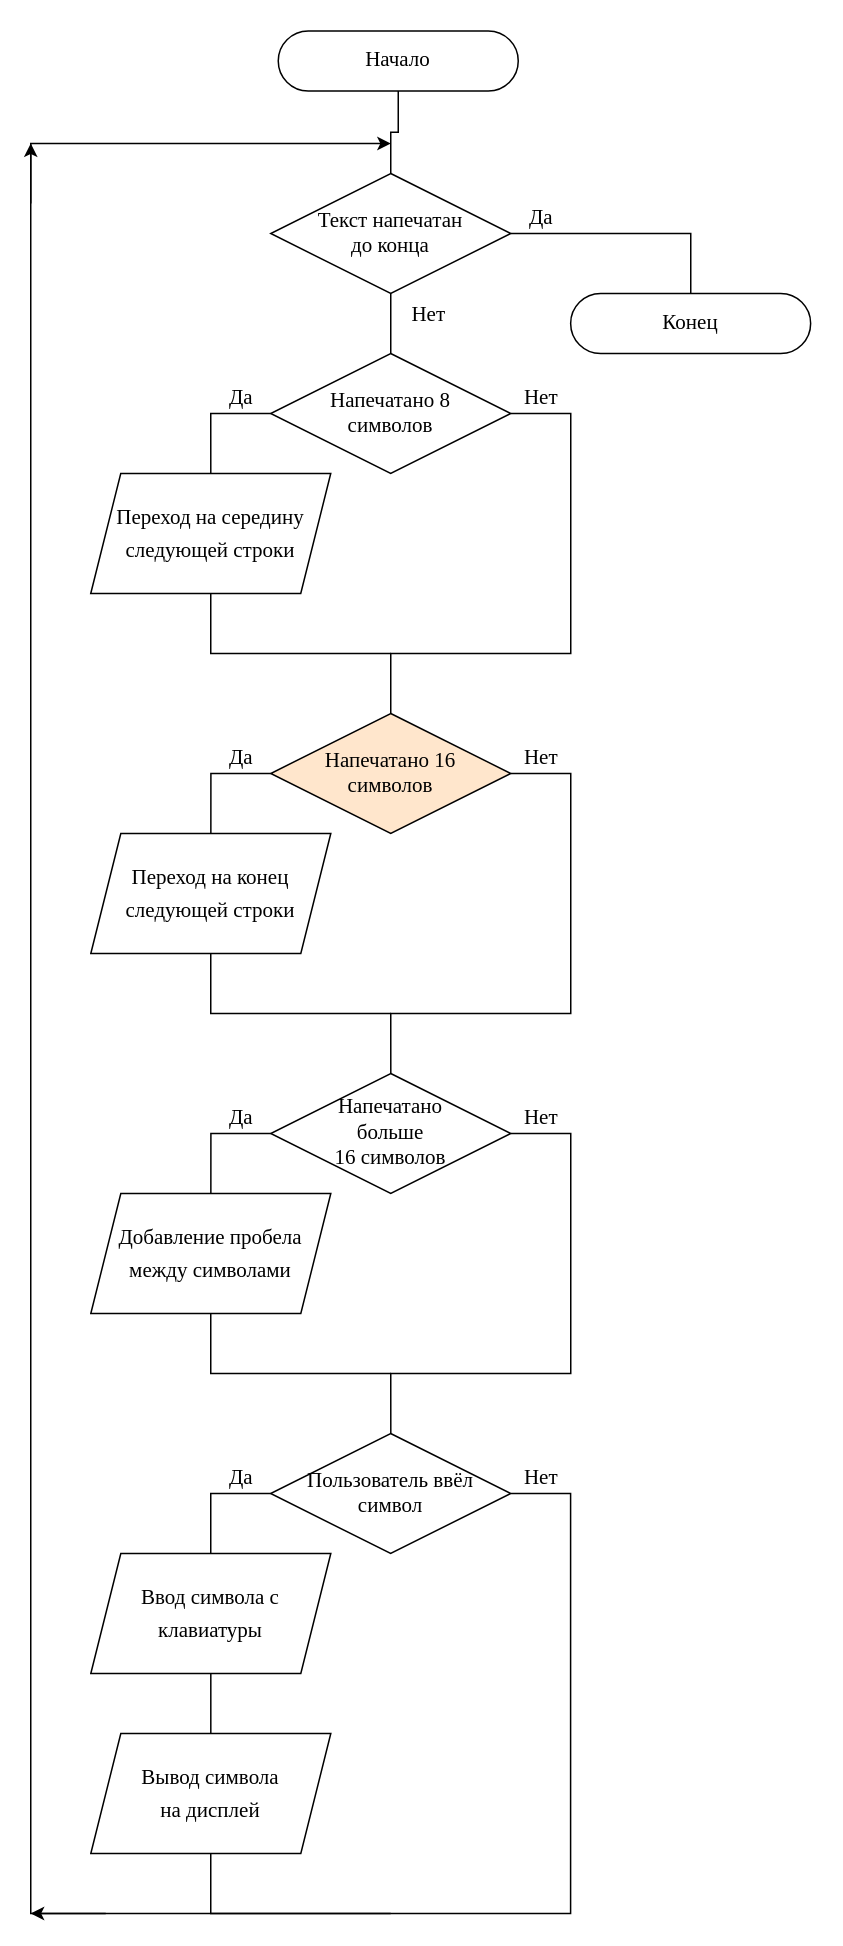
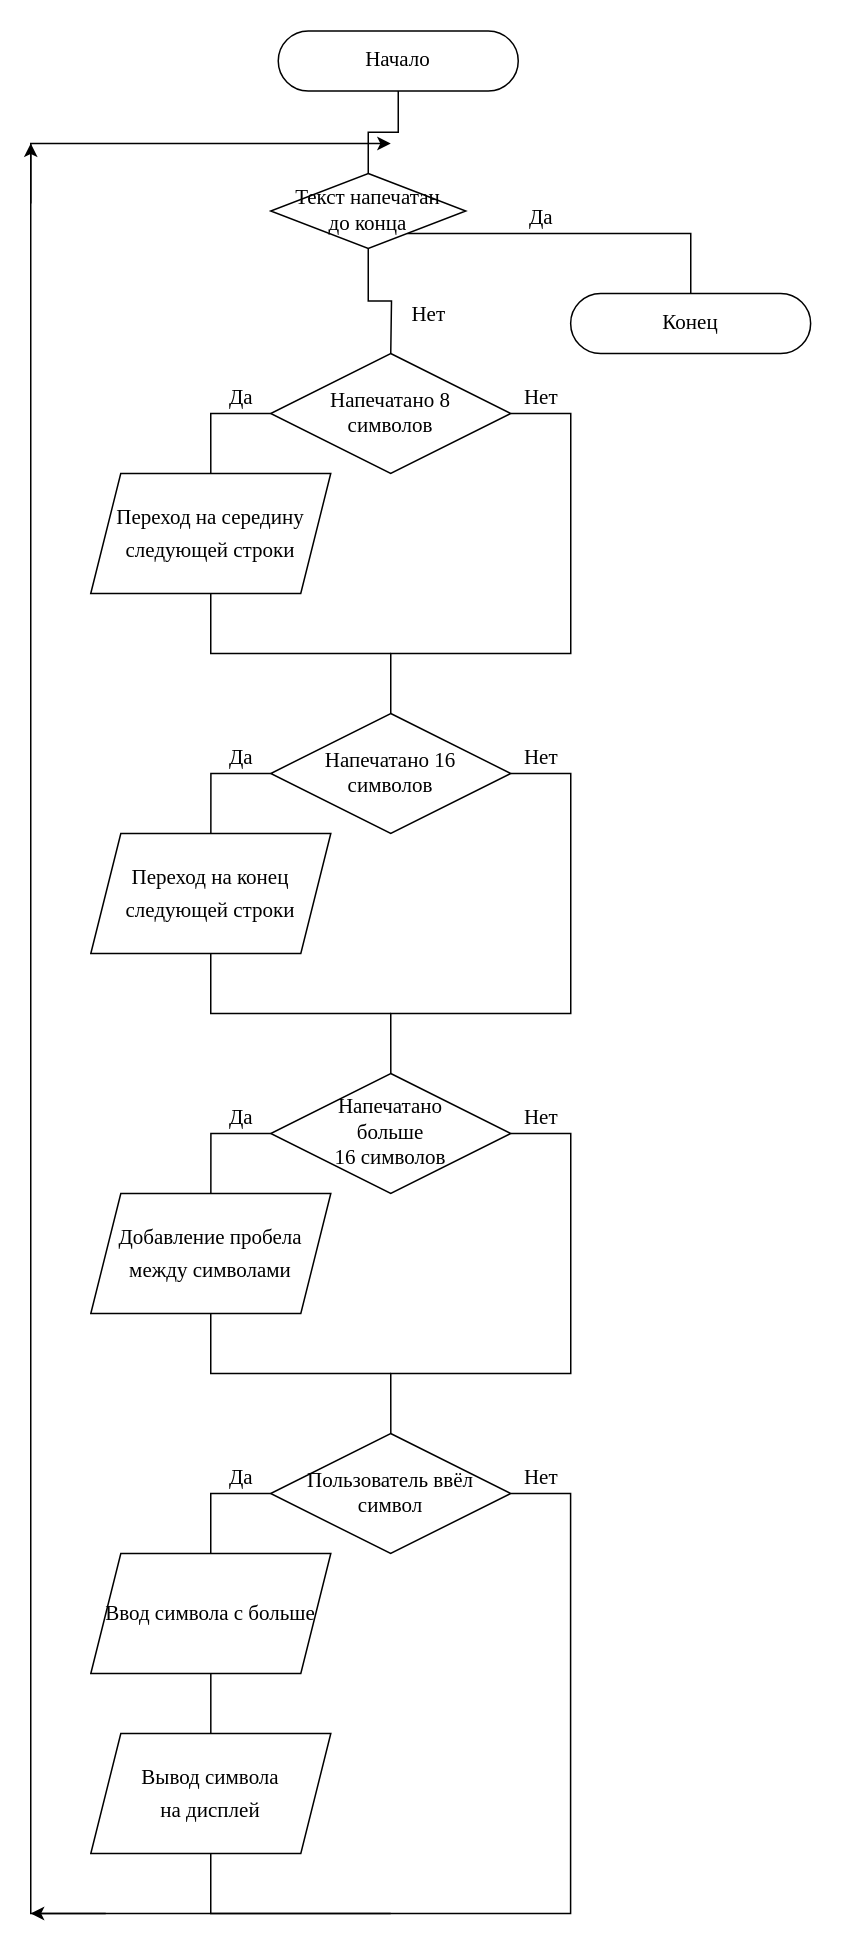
- <mxCell id="6" value="Текст напечатан&lt;br&gt;до конца" style="rhombus;whiteSpace=wrap;html=1;fontSize=14;fontFamily=Times New Roman;fontStyle=0" vertex="1" parent="1"><mxGeometry x="180" y="115" width="160" height="80" as="geometry" /></mxCell>
+ <mxCell id="6" value="Текст напечатан&lt;br&gt;до конца" style="rhombus;whiteSpace=wrap;html=1;fontSize=14;fontFamily=Times New Roman;fontStyle=0" vertex="1" parent="1"><mxGeometry x="180" y="115" width="130" height="50" as="geometry" /></mxCell>
- <mxCell id="19" value="Напечатано 16&lt;br&gt;символов" style="rhombus;whiteSpace=wrap;html=1;fontSize=14;fontFamily=Times New Roman;fontStyle=0;fillColor=#ffe6cc;" vertex="1" parent="1"><mxGeometry x="180" y="475" width="160" height="80" as="geometry" /></mxCell>
+ <mxCell id="19" value="Напечатано 16&lt;br&gt;символов" style="rhombus;whiteSpace=wrap;html=1;fontSize=14;fontFamily=Times New Roman;fontStyle=0" vertex="1" parent="1"><mxGeometry x="180" y="475" width="160" height="80" as="geometry" /></mxCell>
- <mxCell id="39" value="&lt;div style=&quot;line-height: 22px;&quot;&gt;Ввод символа с клавиатуры&lt;/div&gt;" style="shape=parallelogram;perimeter=parallelogramPerimeter;whiteSpace=wrap;html=1;fixedSize=1;fontFamily=Times New Roman;fontStyle=0;fontSize=14;" vertex="1" parent="1"><mxGeometry x="60.04" y="1035" width="160" height="80" as="geometry" /></mxCell>
+ <mxCell id="39" value="&lt;div style=&quot;line-height: 22px;&quot;&gt;Ввод символа с больше&lt;/div&gt;" style="shape=parallelogram;perimeter=parallelogramPerimeter;whiteSpace=wrap;html=1;fixedSize=1;fontFamily=Times New Roman;fontStyle=0;fontSize=14;" vertex="1" parent="1"><mxGeometry x="60.04" y="1035" width="160" height="80" as="geometry" /></mxCell>
